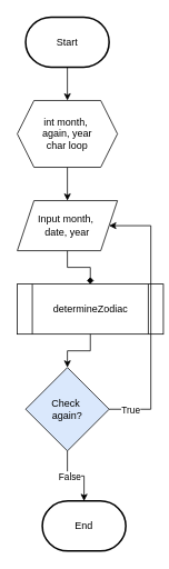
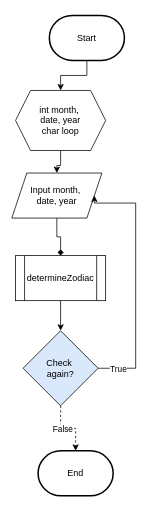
- <mxCell id="3" value="Start" style="strokeWidth=2;html=1;shape=mxgraph.flowchart.terminator;whiteSpace=wrap;" vertex="1" parent="1"><mxGeometry x="30" y="20" width="100" height="60" as="geometry" /></mxCell>
+ <mxCell id="3" value="Start" style="strokeWidth=2;html=1;shape=mxgraph.flowchart.terminator;whiteSpace=wrap;" vertex="1" parent="1"><mxGeometry x="65" y="20" width="100" height="60" as="geometry" /></mxCell>
- <mxCell id="5" value="int month,&amp;nbsp;&lt;div&gt;again, year&lt;div&gt;char loop&lt;/div&gt;&lt;/div&gt;" style="shape=hexagon;perimeter=hexagonPerimeter2;whiteSpace=wrap;html=1;fixedSize=1;" vertex="1" parent="1"><mxGeometry x="20" y="120" width="120" height="80" as="geometry" /></mxCell>
+ <mxCell id="5" value="int month,&amp;nbsp;&lt;div&gt;date, year&lt;div&gt;char loop&lt;/div&gt;&lt;/div&gt;" style="shape=hexagon;perimeter=hexagonPerimeter2;whiteSpace=wrap;html=1;fixedSize=1;" vertex="1" parent="1"><mxGeometry x="20" y="120" width="120" height="80" as="geometry" /></mxCell>
- <mxCell id="7" value="Input&amp;nbsp;&lt;span data-darkreader-inline-color=&quot;&quot; data-darkreader-inline-bgcolor=&quot;&quot; style=&quot;background-color: initial; color: rgb(0, 0, 0); --darkreader-inline-bgcolor: initial; --darkreader-inline-color: #e8e6e3;&quot;&gt;month,&amp;nbsp;&lt;/span&gt;&lt;div&gt;&lt;span data-darkreader-inline-color=&quot;&quot; data-darkreader-inline-bgcolor=&quot;&quot; style=&quot;background-color: initial; color: rgb(0, 0, 0); --darkreader-inline-bgcolor: initial; --darkreader-inline-color: #e8e6e3;&quot;&gt;date, year&lt;/span&gt;&lt;/div&gt;" style="shape=parallelogram;perimeter=parallelogramPerimeter;whiteSpace=wrap;html=1;fixedSize=1;" vertex="1" parent="1"><mxGeometry x="20" y="240" width="120" height="60" as="geometry" /></mxCell>
+ <mxCell id="7" value="Input&amp;nbsp;&lt;span data-darkreader-inline-color=&quot;&quot; data-darkreader-inline-bgcolor=&quot;&quot; style=&quot;background-color: initial; color: rgb(0, 0, 0); --darkreader-inline-bgcolor: initial; --darkreader-inline-color: #e8e6e3;&quot;&gt;month,&amp;nbsp;&lt;/span&gt;&lt;div&gt;&lt;span data-darkreader-inline-color=&quot;&quot; data-darkreader-inline-bgcolor=&quot;&quot; style=&quot;background-color: initial; color: rgb(0, 0, 0); --darkreader-inline-bgcolor: initial; --darkreader-inline-color: #e8e6e3;&quot;&gt;date, year&lt;/span&gt;&lt;/div&gt;" style="shape=parallelogram;perimeter=parallelogramPerimeter;whiteSpace=wrap;html=1;fixedSize=1;" vertex="1" parent="1"><mxGeometry x="15" y="230" width="120" height="60" as="geometry" /></mxCell>
- <mxCell id="8" value="determineZodiac" style="shape=process;whiteSpace=wrap;html=1;backgroundOutline=1;" vertex="1" parent="1"><mxGeometry x="20" y="340" width="175" height="60" as="geometry" /></mxCell>
+ <mxCell id="8" value="determineZodiac" style="shape=process;whiteSpace=wrap;html=1;backgroundOutline=1;" vertex="1" parent="1"><mxGeometry x="20" y="340" width="120" height="60" as="geometry" /></mxCell>
- <mxCell id="14" style="edgeStyle=orthogonalEdgeStyle;rounded=0;orthogonalLoop=1;jettySize=auto;html=1;entryX=0.5;entryY=0;entryDx=0;entryDy=0;entryPerimeter=0;" edge="1" parent="1" source="13" target="9"><mxGeometry relative="1" as="geometry" /></mxCell>
+ <mxCell id="14" style="edgeStyle=orthogonalEdgeStyle;rounded=0;orthogonalLoop=1;jettySize=auto;html=1;entryX=0.5;entryY=0;entryDx=0;entryDy=0;entryPerimeter=0;dashed=1;" edge="1" parent="1" source="13" target="9"><mxGeometry relative="1" as="geometry" /></mxCell>
